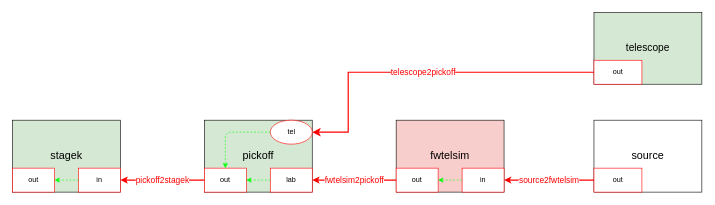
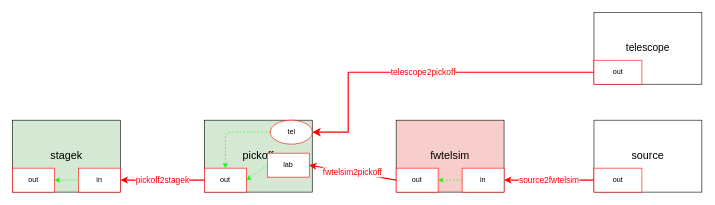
- <mxCell id="3" value="telescope" style="rounded=0;whiteSpace=wrap;html=1;fontSize=17;fillColor=#d5e8d4;" parent="2" vertex="1"><mxGeometry width="180" height="120" as="geometry" /></mxCell>
+ <mxCell id="3" value="telescope" style="rounded=0;whiteSpace=wrap;html=1;fontSize=17;" parent="2" vertex="1"><mxGeometry width="180" height="120" as="geometry" /></mxCell>
- <mxCell id="16" value="lab" style="rounded=0;whiteSpace=wrap;html=1;strokeColor=#FF0000;" parent="13" vertex="1"><mxGeometry x="110" y="80" width="70" height="40" as="geometry" /></mxCell>
+ <mxCell id="16" value="lab" style="rounded=0;whiteSpace=wrap;html=1;strokeColor=#FF0000;" parent="13" vertex="1"><mxGeometry x="105" y="55" width="70" height="40" as="geometry" /></mxCell>
